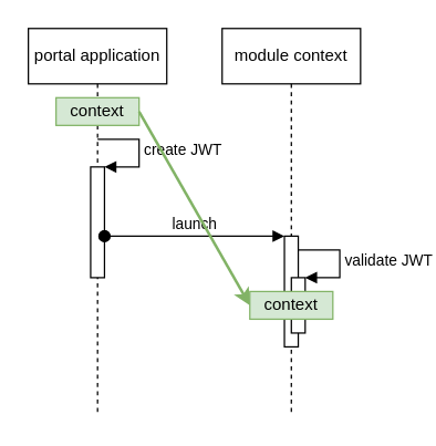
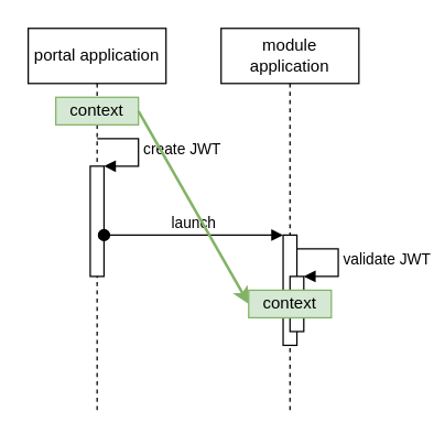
- <mxCell id="2" value="module context" style="shape=umlLifeline;perimeter=lifelinePerimeter;whiteSpace=wrap;html=1;container=1;collapsible=0;recursiveResize=0;outlineConnect=0;" parent="1" vertex="1"><mxGeometry x="160" y="20" width="100" height="280" as="geometry" /></mxCell>
+ <mxCell id="2" value="module application" style="shape=umlLifeline;perimeter=lifelinePerimeter;whiteSpace=wrap;html=1;container=1;collapsible=0;recursiveResize=0;outlineConnect=0;" parent="1" vertex="1"><mxGeometry x="160" y="20" width="100" height="280" as="geometry" /></mxCell>
